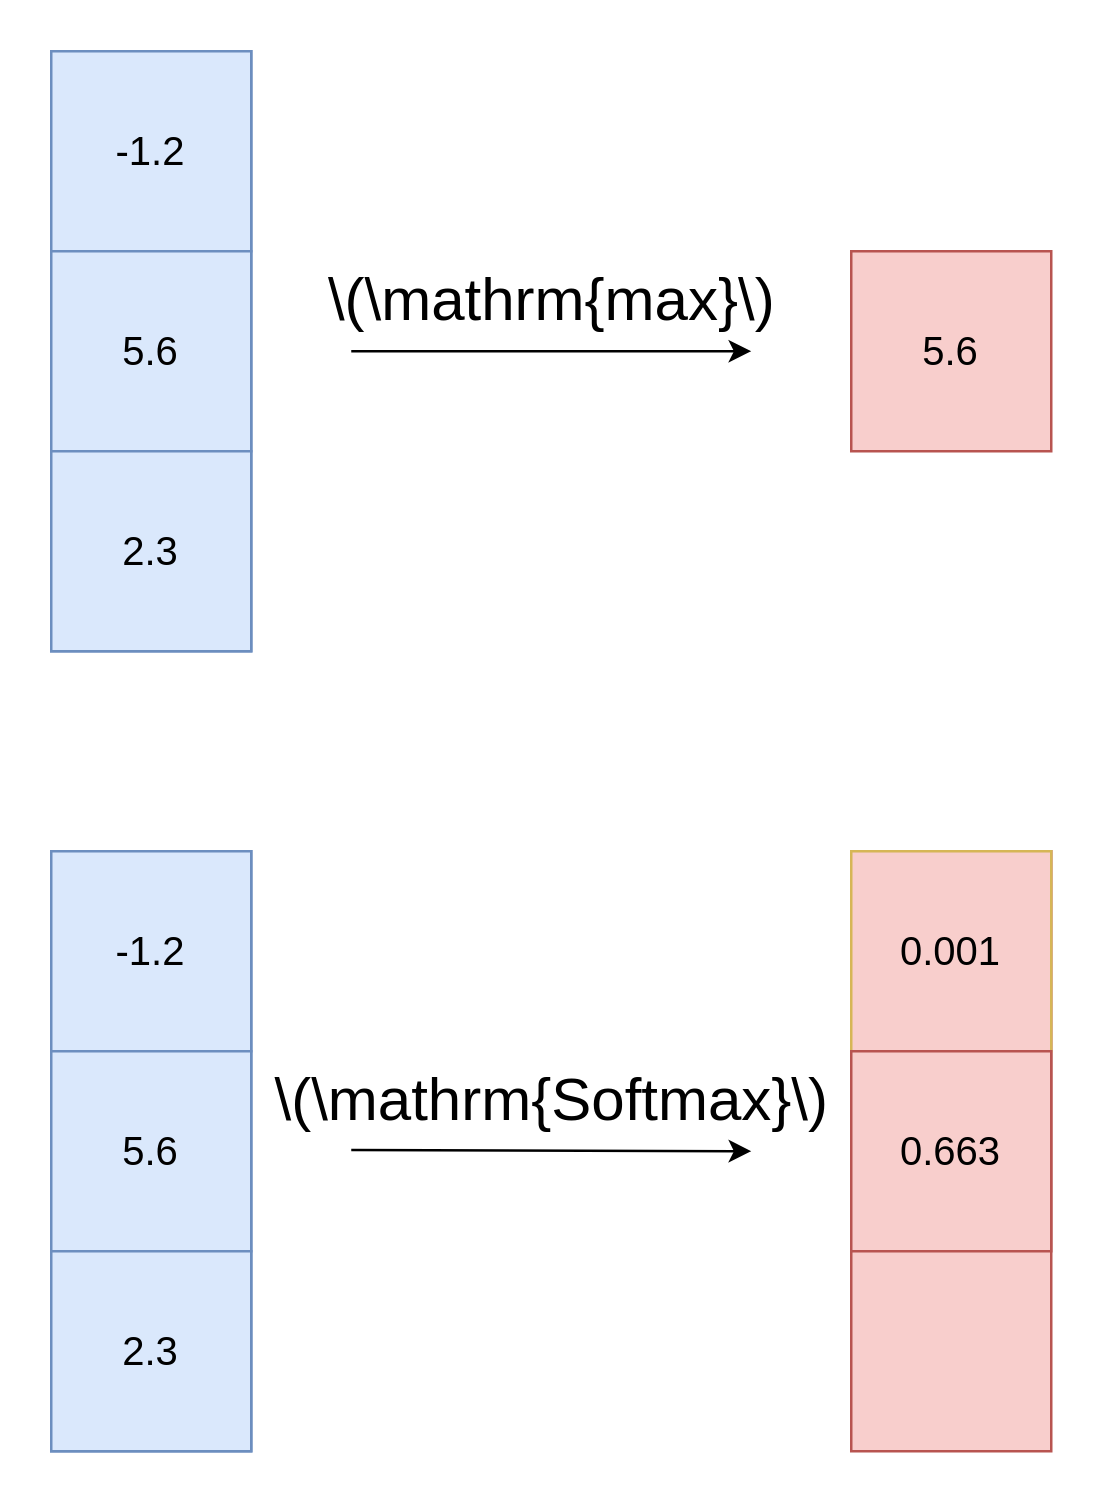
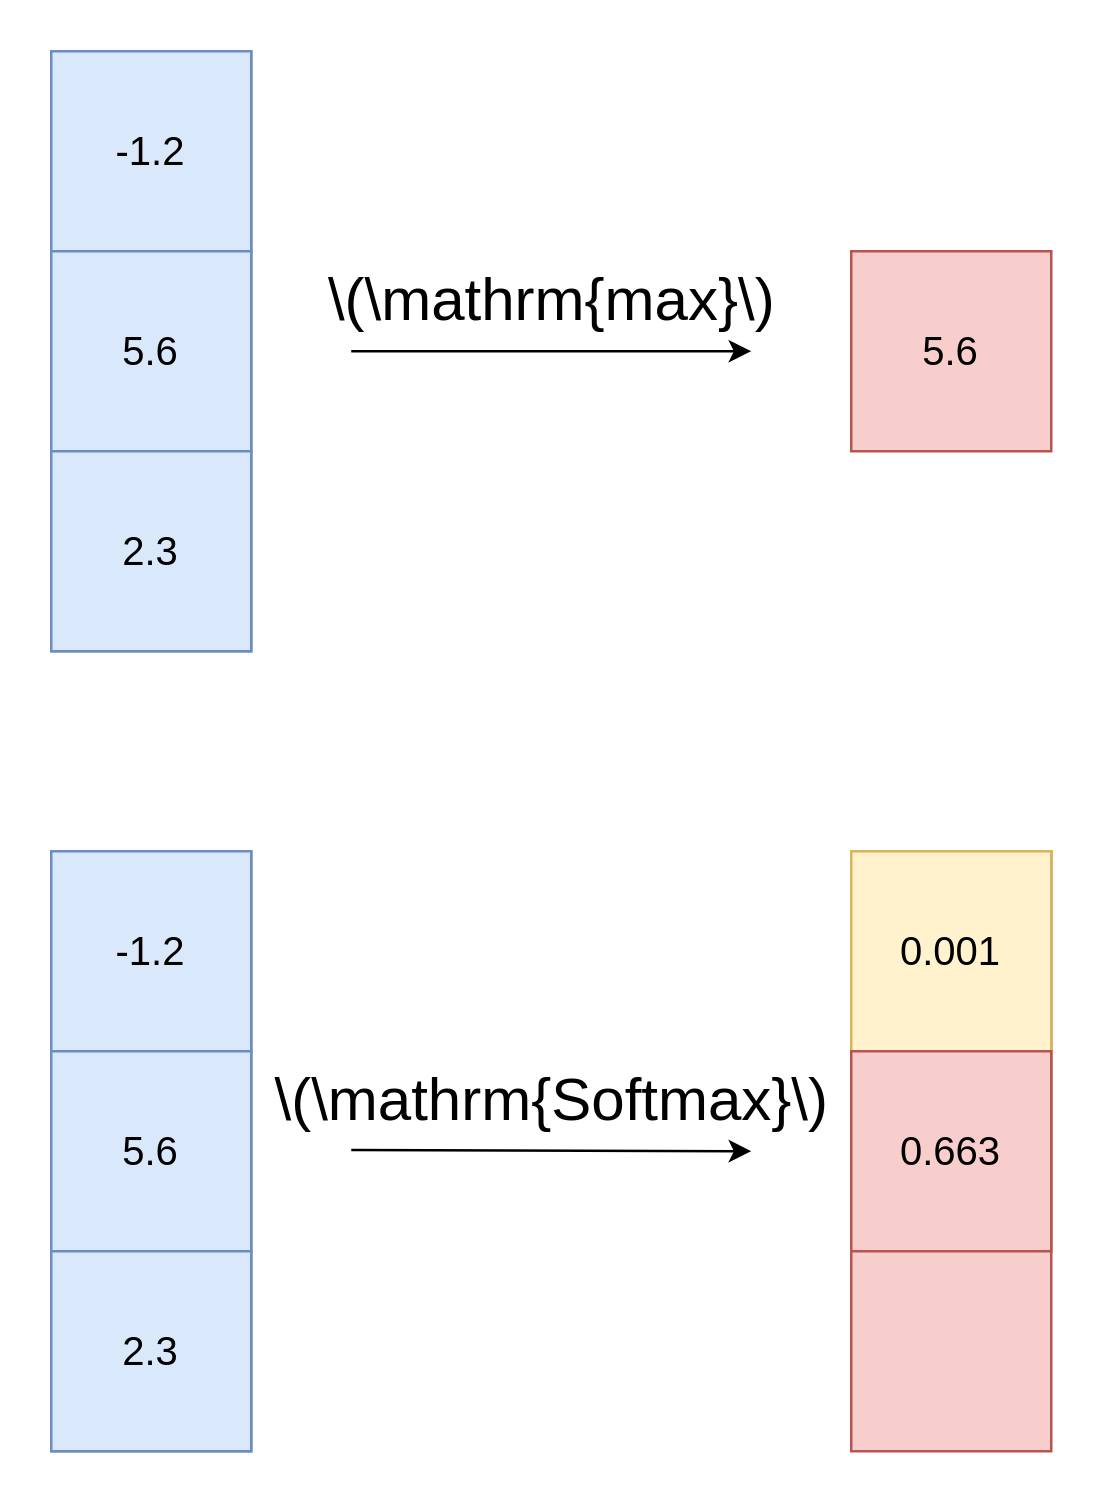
- <mxCell id="16" value="0.001" style="rounded=0;whiteSpace=wrap;html=1;fontSize=16;fillColor=#f8cecc;strokeColor=#d6b656;" parent="15" vertex="1"><mxGeometry width="80" height="80" as="geometry" /></mxCell>
+ <mxCell id="16" value="0.001" style="rounded=0;whiteSpace=wrap;html=1;fontSize=16;fillColor=#fff2cc;strokeColor=#d6b656;" parent="15" vertex="1"><mxGeometry width="80" height="80" as="geometry" /></mxCell>
